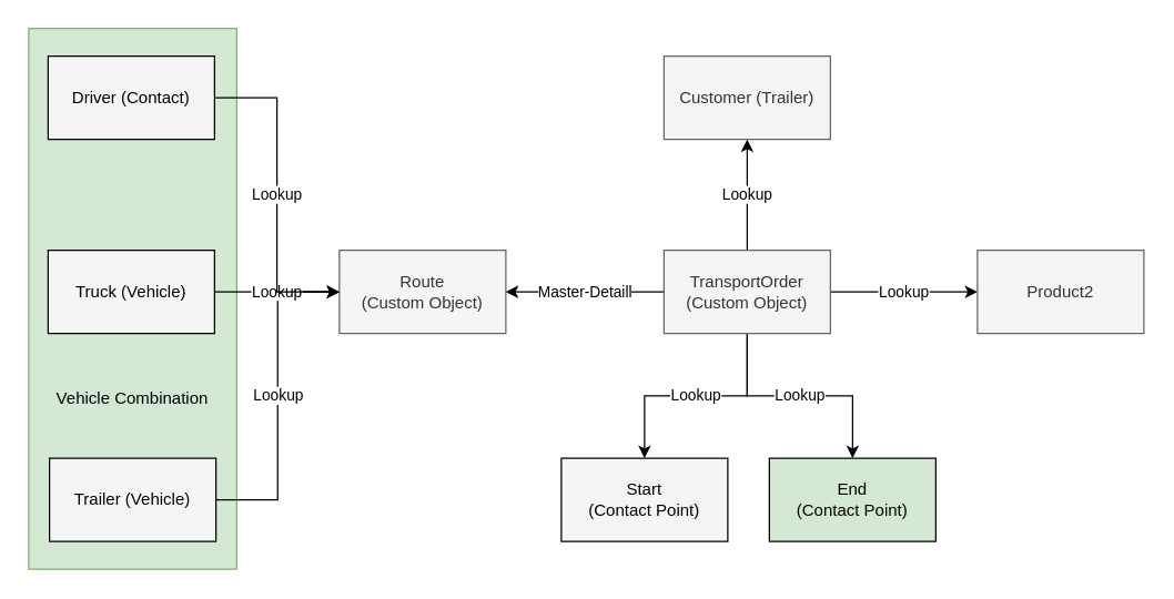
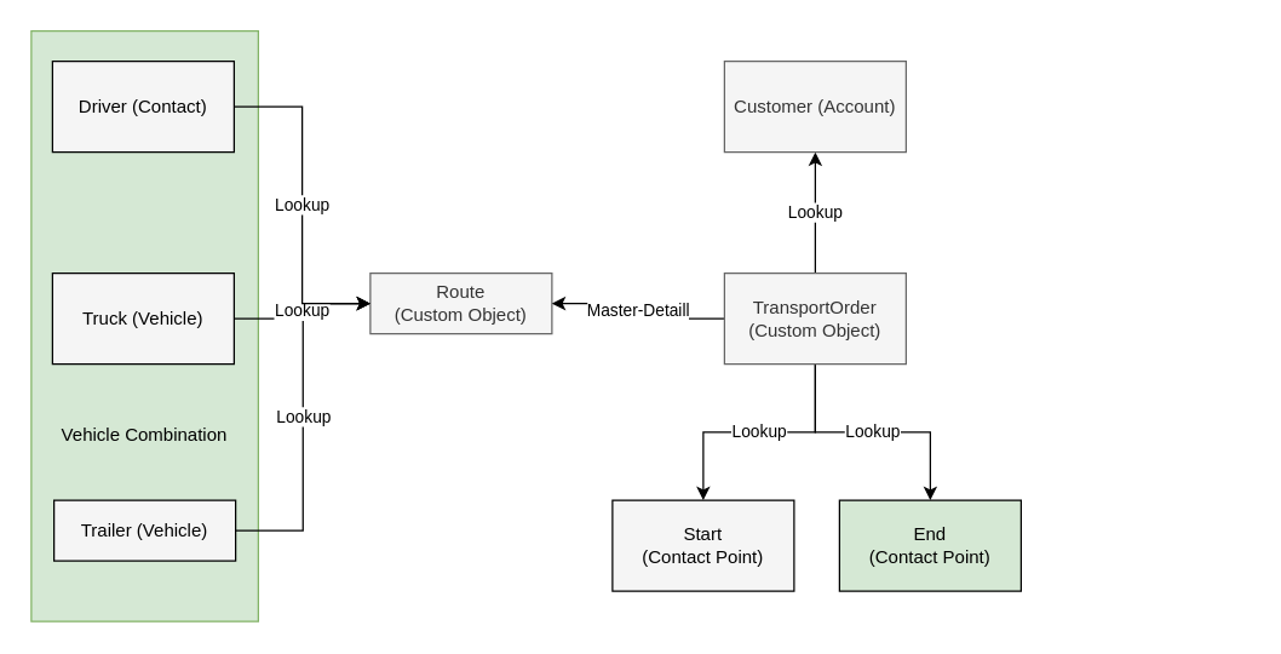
- <mxCell id="5" value="Customer (Trailer)" style="rounded=0;whiteSpace=wrap;html=1;fillColor=#f5f5f5;fontColor=#333333;strokeColor=#666666;" parent="1" vertex="1"><mxGeometry x="478" y="40" width="120" height="60" as="geometry" /></mxCell>
+ <mxCell id="5" value="Customer (Account)" style="rounded=0;whiteSpace=wrap;html=1;fillColor=#f5f5f5;fontColor=#333333;strokeColor=#666666;" parent="1" vertex="1"><mxGeometry x="478" y="40" width="120" height="60" as="geometry" /></mxCell>
- <mxCell id="4" value="Route &lt;br&gt;(Custom Object)" style="rounded=0;whiteSpace=wrap;html=1;fillColor=#f5f5f5;fontColor=#333333;strokeColor=#666666;" parent="1" vertex="1"><mxGeometry x="244" y="180" width="120" height="60" as="geometry" /></mxCell>
+ <mxCell id="4" value="Route &lt;br&gt;(Custom Object)" style="rounded=0;whiteSpace=wrap;html=1;fillColor=#f5f5f5;fontColor=#333333;strokeColor=#666666;" parent="1" vertex="1"><mxGeometry x="244" y="180" width="120" height="40" as="geometry" /></mxCell>
- <mxCell id="6" value="Lookup" style="edgeStyle=orthogonalEdgeStyle;rounded=0;orthogonalLoop=1;jettySize=auto;html=1;exitX=1;exitY=0.5;exitDx=0;exitDy=0;entryX=0;entryY=0.5;entryDx=0;entryDy=0;" parent="1" source="10" target="11" edge="1"><mxGeometry relative="1" as="geometry" /></mxCell>
- <mxCell id="11" value="Product2" style="rounded=0;whiteSpace=wrap;html=1;fillColor=#F5F5F5;fontColor=#333333;strokeColor=#666666;" parent="1" vertex="1"><mxGeometry x="704" y="180" width="120" height="60" as="geometry" /></mxCell>
- <mxCell id="15" value="Trailer (Vehicle)" style="rounded=0;whiteSpace=wrap;html=1;fillColor=#F5F5F5;" parent="1" vertex="1"><mxGeometry x="35" y="330" width="120" height="60" as="geometry" /></mxCell>
+ <mxCell id="15" value="Trailer (Vehicle)" style="rounded=0;whiteSpace=wrap;html=1;fillColor=#F5F5F5;" parent="1" vertex="1"><mxGeometry x="35" y="330" width="120" height="40" as="geometry" /></mxCell>
